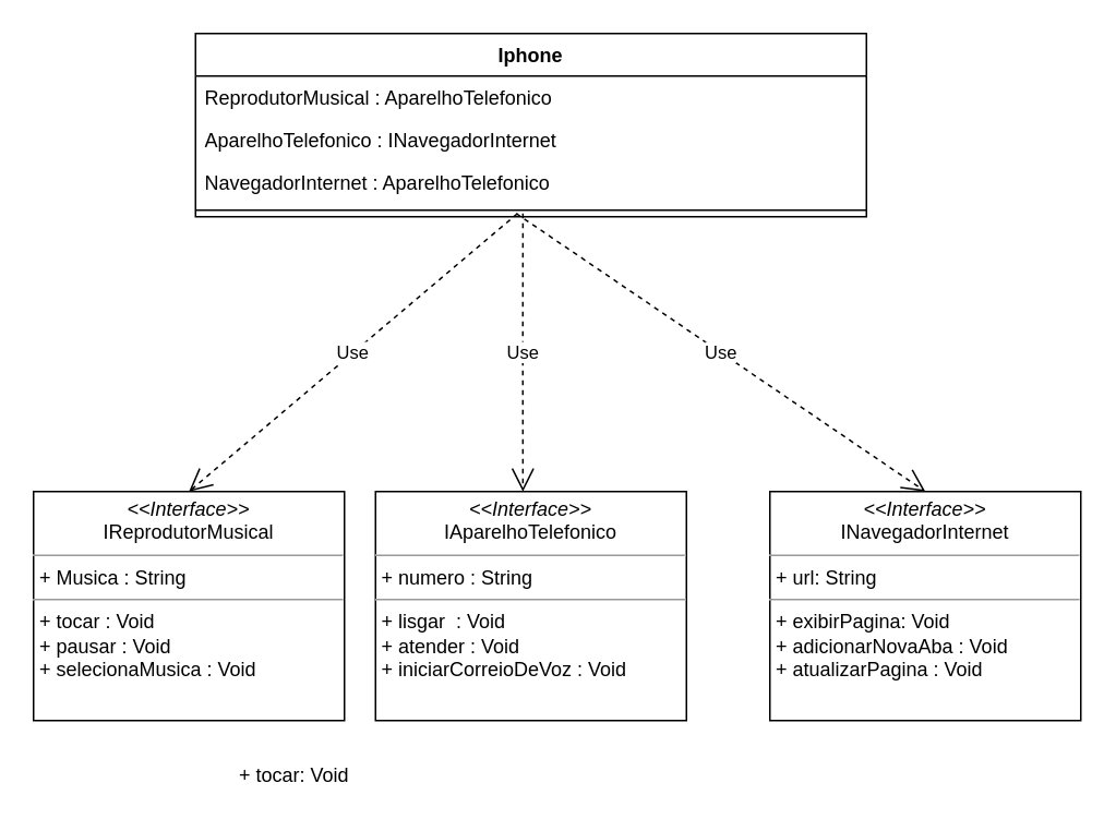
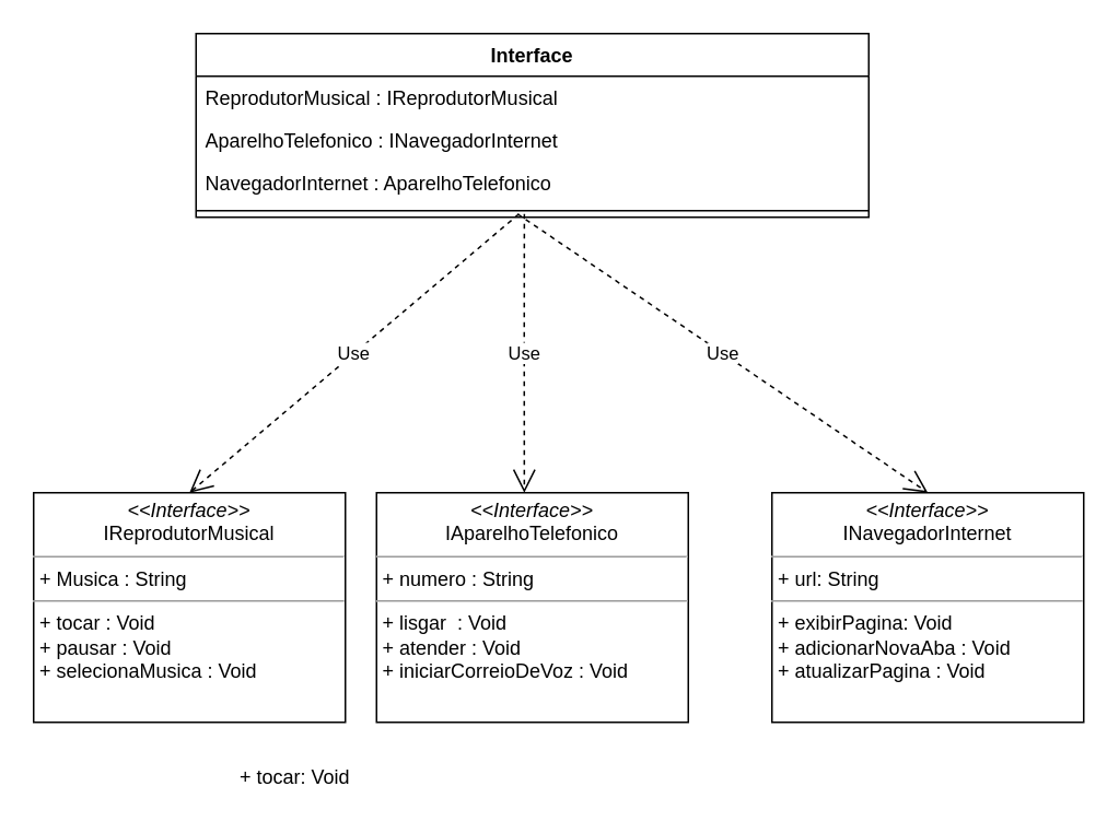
- <mxCell id="5" value="Iphone" style="swimlane;fontStyle=1;align=center;verticalAlign=top;childLayout=stackLayout;horizontal=1;startSize=26;horizontalStack=0;resizeParent=1;resizeParentMax=0;resizeLast=0;collapsible=1;marginBottom=0;whiteSpace=wrap;html=1;" vertex="1" parent="1"><mxGeometry x="119" y="20" width="410" height="112" as="geometry" /></mxCell>
+ <mxCell id="5" value="Interface" style="swimlane;fontStyle=1;align=center;verticalAlign=top;childLayout=stackLayout;horizontal=1;startSize=26;horizontalStack=0;resizeParent=1;resizeParentMax=0;resizeLast=0;collapsible=1;marginBottom=0;whiteSpace=wrap;html=1;" vertex="1" parent="1"><mxGeometry x="119" y="20" width="410" height="112" as="geometry" /></mxCell>
- <mxCell id="6" value="ReprodutorMusical : AparelhoTelefonico&lt;br&gt;" style="text;strokeColor=none;fillColor=none;align=left;verticalAlign=top;spacingLeft=4;spacingRight=4;overflow=hidden;rotatable=0;points=[[0,0.5],[1,0.5]];portConstraint=eastwest;whiteSpace=wrap;html=1;" vertex="1" parent="5"><mxGeometry y="26" width="410" height="26" as="geometry" /></mxCell>
+ <mxCell id="6" value="ReprodutorMusical : IReprodutorMusical&lt;br&gt;" style="text;strokeColor=none;fillColor=none;align=left;verticalAlign=top;spacingLeft=4;spacingRight=4;overflow=hidden;rotatable=0;points=[[0,0.5],[1,0.5]];portConstraint=eastwest;whiteSpace=wrap;html=1;" vertex="1" parent="5"><mxGeometry y="26" width="410" height="26" as="geometry" /></mxCell>
